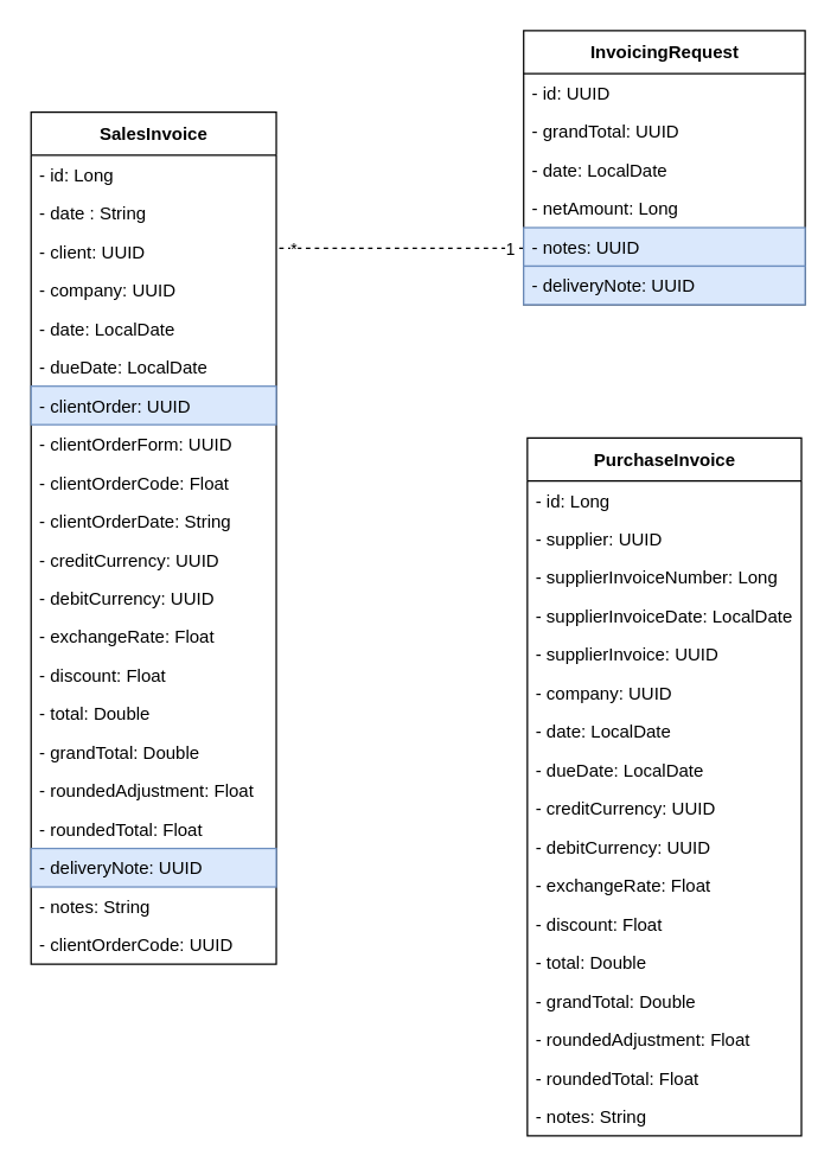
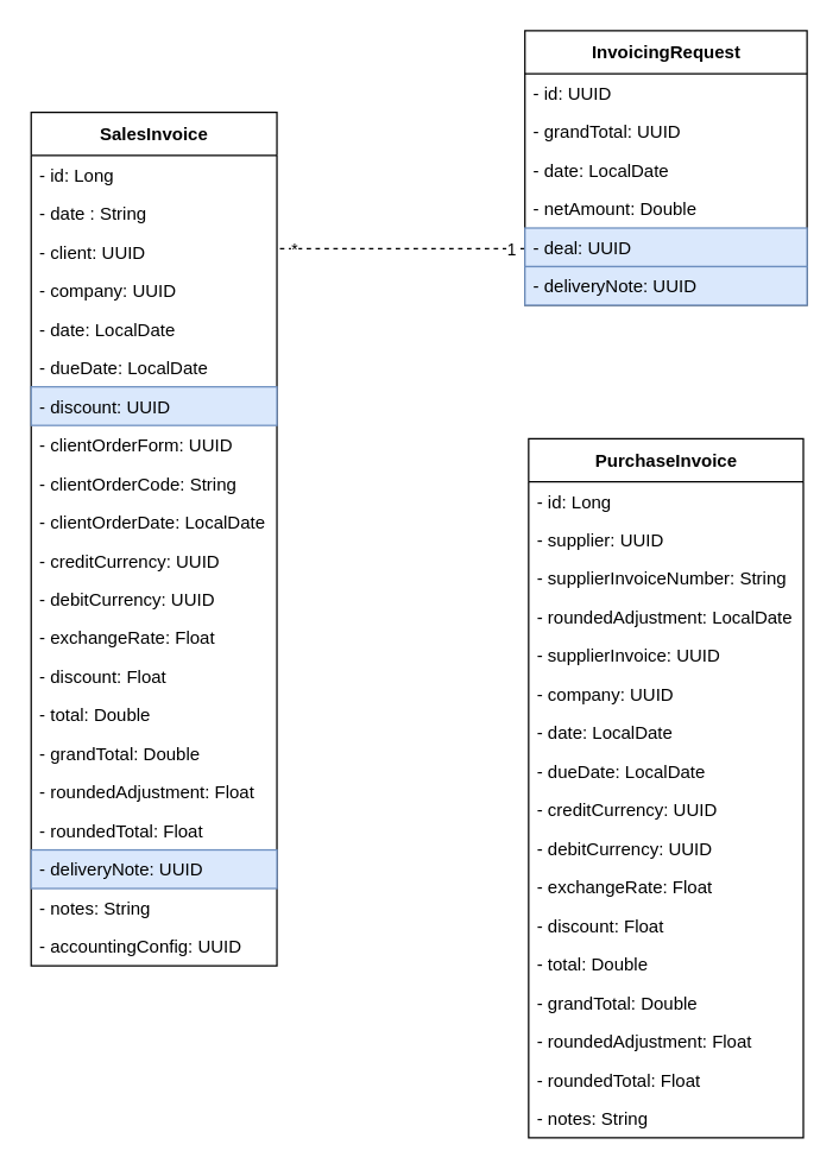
- <mxCell id="31" value="- netAmount: Long" style="text;strokeColor=none;fillColor=none;align=left;verticalAlign=top;spacingLeft=4;spacingRight=4;overflow=hidden;rotatable=0;points=[[0,0.5],[1,0.5]];portConstraint=eastwest;container=0;fontStyle=0" vertex="1" parent="27"><mxGeometry y="107" width="190" height="26" as="geometry" /></mxCell>
+ <mxCell id="31" value="- netAmount: Double" style="text;strokeColor=none;fillColor=none;align=left;verticalAlign=top;spacingLeft=4;spacingRight=4;overflow=hidden;rotatable=0;points=[[0,0.5],[1,0.5]];portConstraint=eastwest;container=0;fontStyle=0" vertex="1" parent="27"><mxGeometry y="107" width="190" height="26" as="geometry" /></mxCell>
- <mxCell id="32" value="- notes: UUID" style="text;strokeColor=#6c8ebf;fillColor=#dae8fc;align=left;verticalAlign=top;spacingLeft=4;spacingRight=4;overflow=hidden;rotatable=0;points=[[0,0.5],[1,0.5]];portConstraint=eastwest;container=0;fontStyle=0" vertex="1" parent="27"><mxGeometry y="133" width="190" height="26" as="geometry" /></mxCell>
+ <mxCell id="32" value="- deal: UUID" style="text;strokeColor=#6c8ebf;fillColor=#dae8fc;align=left;verticalAlign=top;spacingLeft=4;spacingRight=4;overflow=hidden;rotatable=0;points=[[0,0.5],[1,0.5]];portConstraint=eastwest;container=0;fontStyle=0" vertex="1" parent="27"><mxGeometry y="133" width="190" height="26" as="geometry" /></mxCell>
- <mxCell id="9" value="- clientOrder: UUID" style="text;strokeColor=#6c8ebf;fillColor=#dae8fc;align=left;verticalAlign=top;spacingLeft=4;spacingRight=4;overflow=hidden;rotatable=0;points=[[0,0.5],[1,0.5]];portConstraint=eastwest;container=0;fontStyle=0" vertex="1" parent="2"><mxGeometry y="185" width="165.5" height="26" as="geometry" /></mxCell>
+ <mxCell id="9" value="- discount: UUID" style="text;strokeColor=#6c8ebf;fillColor=#dae8fc;align=left;verticalAlign=top;spacingLeft=4;spacingRight=4;overflow=hidden;rotatable=0;points=[[0,0.5],[1,0.5]];portConstraint=eastwest;container=0;fontStyle=0" vertex="1" parent="2"><mxGeometry y="185" width="165.5" height="26" as="geometry" /></mxCell>
- <mxCell id="11" value="- clientOrderCode: Float" style="text;strokeColor=none;fillColor=none;align=left;verticalAlign=top;spacingLeft=4;spacingRight=4;overflow=hidden;rotatable=0;points=[[0,0.5],[1,0.5]];portConstraint=eastwest;container=0;fontStyle=0" vertex="1" parent="2"><mxGeometry y="237" width="165.5" height="26" as="geometry" /></mxCell>
+ <mxCell id="11" value="- clientOrderCode: String" style="text;strokeColor=none;fillColor=none;align=left;verticalAlign=top;spacingLeft=4;spacingRight=4;overflow=hidden;rotatable=0;points=[[0,0.5],[1,0.5]];portConstraint=eastwest;container=0;fontStyle=0" vertex="1" parent="2"><mxGeometry y="237" width="165.5" height="26" as="geometry" /></mxCell>
- <mxCell id="12" value="- clientOrderDate: String" style="text;strokeColor=none;fillColor=none;align=left;verticalAlign=top;spacingLeft=4;spacingRight=4;overflow=hidden;rotatable=0;points=[[0,0.5],[1,0.5]];portConstraint=eastwest;container=0;fontStyle=0" vertex="1" parent="2"><mxGeometry y="263" width="165.5" height="26" as="geometry" /></mxCell>
+ <mxCell id="12" value="- clientOrderDate: LocalDate" style="text;strokeColor=none;fillColor=none;align=left;verticalAlign=top;spacingLeft=4;spacingRight=4;overflow=hidden;rotatable=0;points=[[0,0.5],[1,0.5]];portConstraint=eastwest;container=0;fontStyle=0" vertex="1" parent="2"><mxGeometry y="263" width="165.5" height="26" as="geometry" /></mxCell>
- <mxCell id="37" value="- supplierInvoiceNumber: Long" style="text;strokeColor=none;fillColor=none;align=left;verticalAlign=top;spacingLeft=4;spacingRight=4;overflow=hidden;rotatable=0;points=[[0,0.5],[1,0.5]];portConstraint=eastwest;container=0;fontStyle=0" vertex="1" parent="34"><mxGeometry y="81" width="185" height="26" as="geometry" /></mxCell>
+ <mxCell id="37" value="- supplierInvoiceNumber: String" style="text;strokeColor=none;fillColor=none;align=left;verticalAlign=top;spacingLeft=4;spacingRight=4;overflow=hidden;rotatable=0;points=[[0,0.5],[1,0.5]];portConstraint=eastwest;container=0;fontStyle=0" vertex="1" parent="34"><mxGeometry y="81" width="185" height="26" as="geometry" /></mxCell>
- <mxCell id="38" value="- supplierInvoiceDate: LocalDate" style="text;strokeColor=none;fillColor=none;align=left;verticalAlign=top;spacingLeft=4;spacingRight=4;overflow=hidden;rotatable=0;points=[[0,0.5],[1,0.5]];portConstraint=eastwest;container=0;fontStyle=0" vertex="1" parent="34"><mxGeometry y="107" width="185" height="26" as="geometry" /></mxCell>
+ <mxCell id="38" value="- roundedAdjustment: LocalDate" style="text;strokeColor=none;fillColor=none;align=left;verticalAlign=top;spacingLeft=4;spacingRight=4;overflow=hidden;rotatable=0;points=[[0,0.5],[1,0.5]];portConstraint=eastwest;container=0;fontStyle=0" vertex="1" parent="34"><mxGeometry y="107" width="185" height="26" as="geometry" /></mxCell>
- <mxCell id="23" value="- clientOrderCode: UUID" style="text;strokeColor=none;fillColor=none;align=left;verticalAlign=top;spacingLeft=4;spacingRight=4;overflow=hidden;rotatable=0;points=[[0,0.5],[1,0.5]];portConstraint=eastwest;container=0;fontStyle=0" vertex="1" parent="2"><mxGeometry y="549" width="165.5" height="26" as="geometry" /></mxCell>
+ <mxCell id="23" value="- accountingConfig: UUID" style="text;strokeColor=none;fillColor=none;align=left;verticalAlign=top;spacingLeft=4;spacingRight=4;overflow=hidden;rotatable=0;points=[[0,0.5],[1,0.5]];portConstraint=eastwest;container=0;fontStyle=0" vertex="1" parent="2"><mxGeometry y="549" width="165.5" height="26" as="geometry" /></mxCell>
